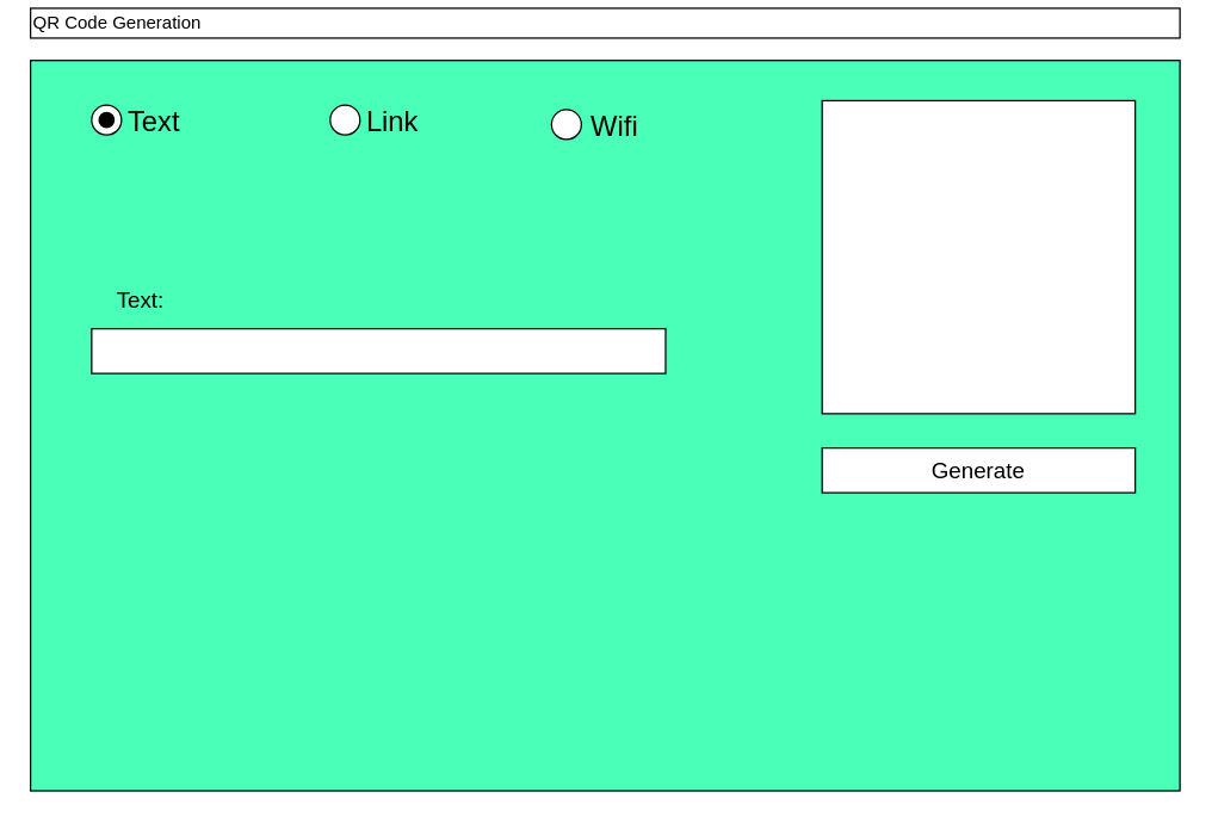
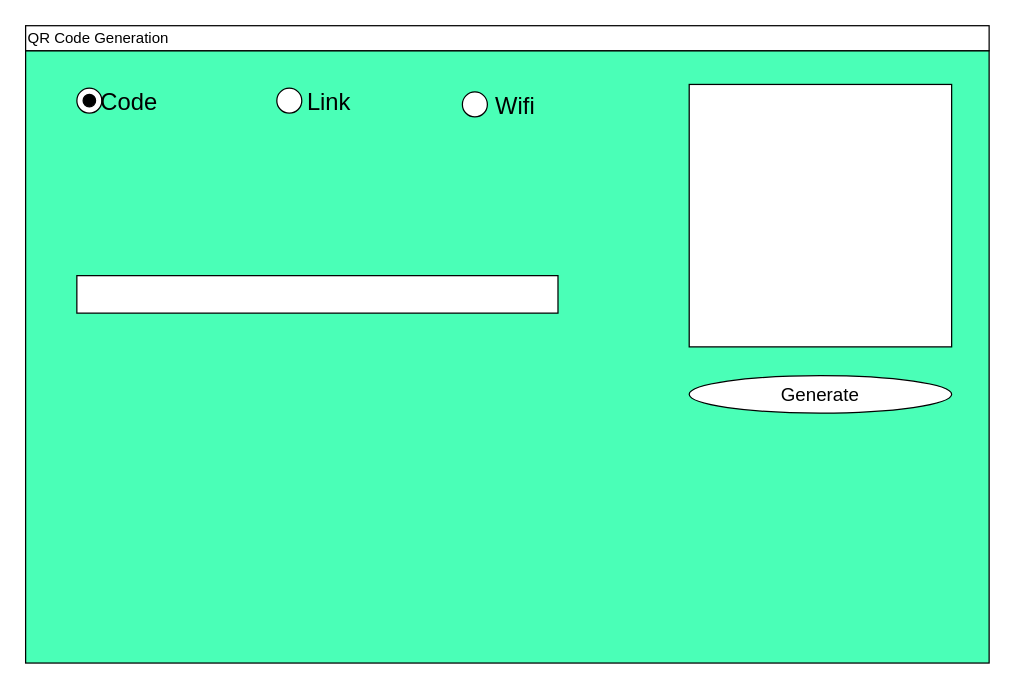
- <mxCell id="3" value="QR Code Generation" style="rounded=0;whiteSpace=wrap;html=1;align=left;" parent="1" vertex="1"><mxGeometry x="20" y="5" width="771" height="20" as="geometry" /></mxCell>
+ <mxCell id="3" value="QR Code Generation" style="rounded=0;whiteSpace=wrap;html=1;align=left;" parent="1" vertex="1"><mxGeometry x="20" y="20" width="771" height="20" as="geometry" /></mxCell>
- <mxCell id="6" value="Text" style="text;html=1;align=center;verticalAlign=middle;whiteSpace=wrap;rounded=0;fontSize=19;" parent="1" vertex="1"><mxGeometry x="73" y="67" width="60" height="30" as="geometry" /></mxCell>
+ <mxCell id="6" value="Code" style="text;html=1;align=center;verticalAlign=middle;whiteSpace=wrap;rounded=0;fontSize=19;" parent="1" vertex="1"><mxGeometry x="73" y="67" width="60" height="30" as="geometry" /></mxCell>
- <mxCell id="13" value="Text:" style="text;html=1;align=center;verticalAlign=middle;whiteSpace=wrap;rounded=0;fontSize=15;" parent="1" vertex="1"><mxGeometry x="55" y="190" width="78" height="20" as="geometry" /></mxCell>
- <mxCell id="14" value="&lt;font style=&quot;font-size: 15px;&quot;&gt;Generate&lt;/font&gt;" style="rounded=0;whiteSpace=wrap;html=1;" parent="1" vertex="1"><mxGeometry x="551" y="300" width="210" height="30" as="geometry" /></mxCell>
+ <mxCell id="14" value="&lt;font style=&quot;font-size: 15px;&quot;&gt;Generate&lt;/font&gt;" style="ellipse;whiteSpace=wrap;html=1;" parent="1" vertex="1"><mxGeometry x="551" y="300" width="210" height="30" as="geometry" /></mxCell>
